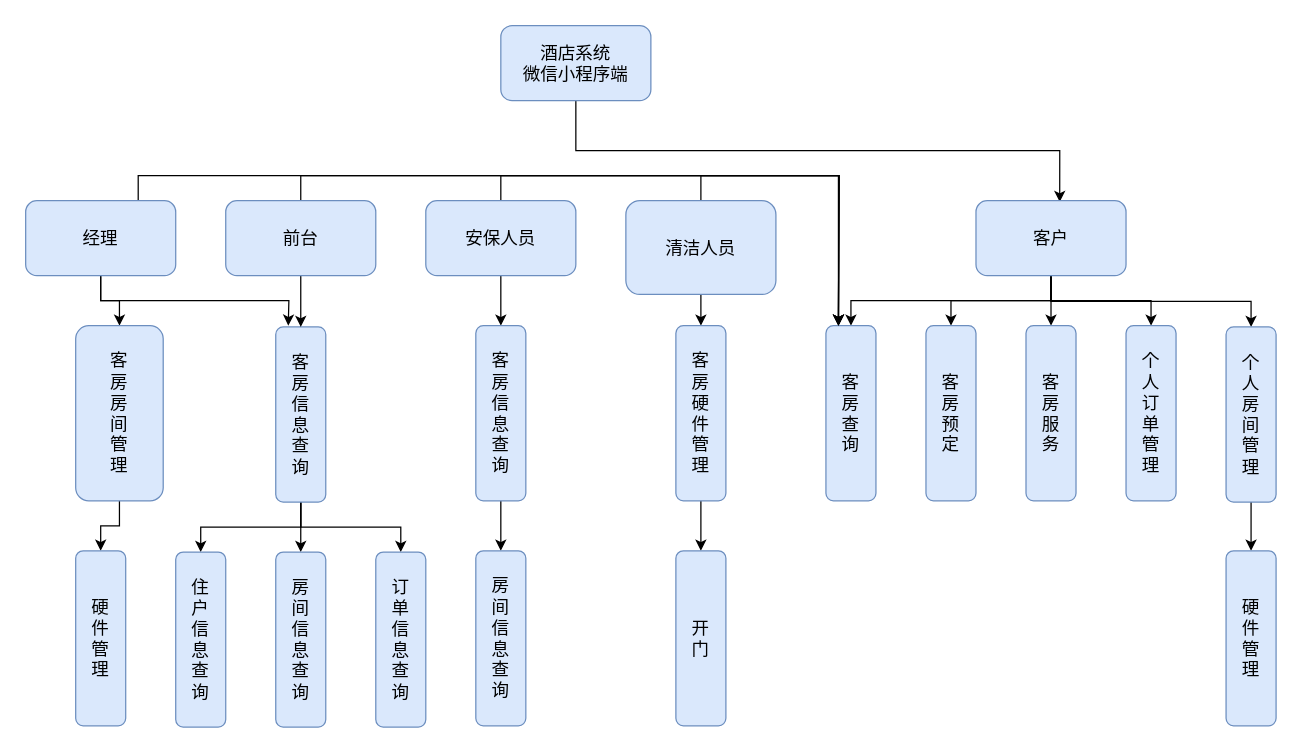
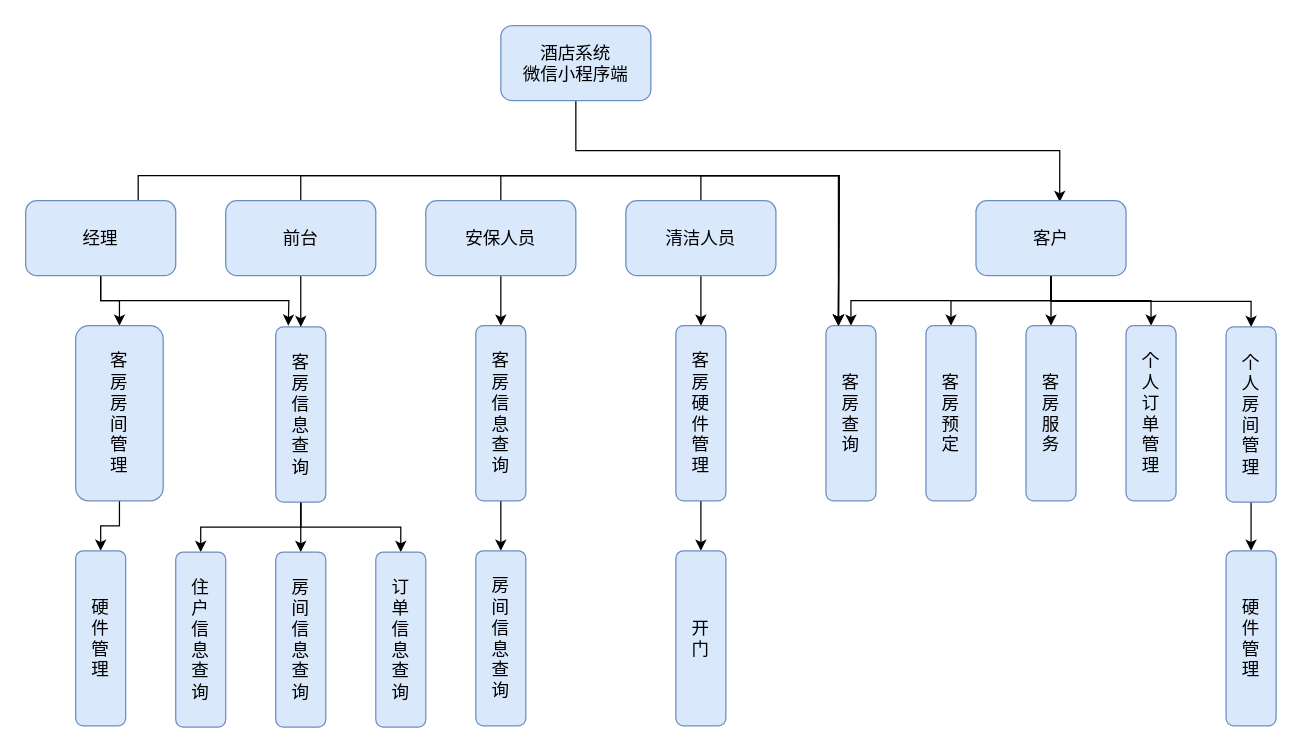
- <mxCell id="39" value="清洁人员" style="rounded=1;whiteSpace=wrap;html=1;fillColor=#dae8fc;strokeColor=#6c8ebf;shadow=0;sketch=0;fontSize=14;" parent="1" vertex="1"><mxGeometry x="500" y="160" width="120" height="75" as="geometry" /></mxCell>
+ <mxCell id="39" value="清洁人员" style="rounded=1;whiteSpace=wrap;html=1;fillColor=#dae8fc;strokeColor=#6c8ebf;shadow=0;sketch=0;fontSize=14;" parent="1" vertex="1"><mxGeometry x="500" y="160" width="120" height="60" as="geometry" /></mxCell>
